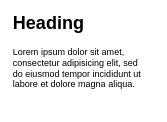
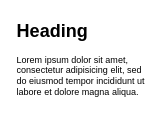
- <mxCell id="2" value="&lt;h1 style=&quot;margin-top: 0px;&quot;&gt;Heading&lt;/h1&gt;&lt;p&gt;Lorem ipsum dolor sit amet, consectetur adipisicing elit, sed do eiusmod tempor incididunt ut labore et dolore magna aliqua.&lt;/p&gt;" style="text;html=1;whiteSpace=wrap;overflow=hidden;rounded=0;" vertex="1" parent="1"><mxGeometry x="15" y="10" width="180" height="120" as="geometry" /></mxCell>
+ <mxCell id="2" value="&lt;h1 style=&quot;margin-top: 0px;&quot;&gt;Heading&lt;/h1&gt;&lt;p&gt;Lorem ipsum dolor sit amet, consectetur adipisicing elit, sed do eiusmod tempor incididunt ut labore et dolore magna aliqua.&lt;/p&gt;" style="text;html=1;whiteSpace=wrap;overflow=hidden;rounded=0;" vertex="1" parent="1"><mxGeometry x="20" y="20" width="180" height="120" as="geometry" /></mxCell>
